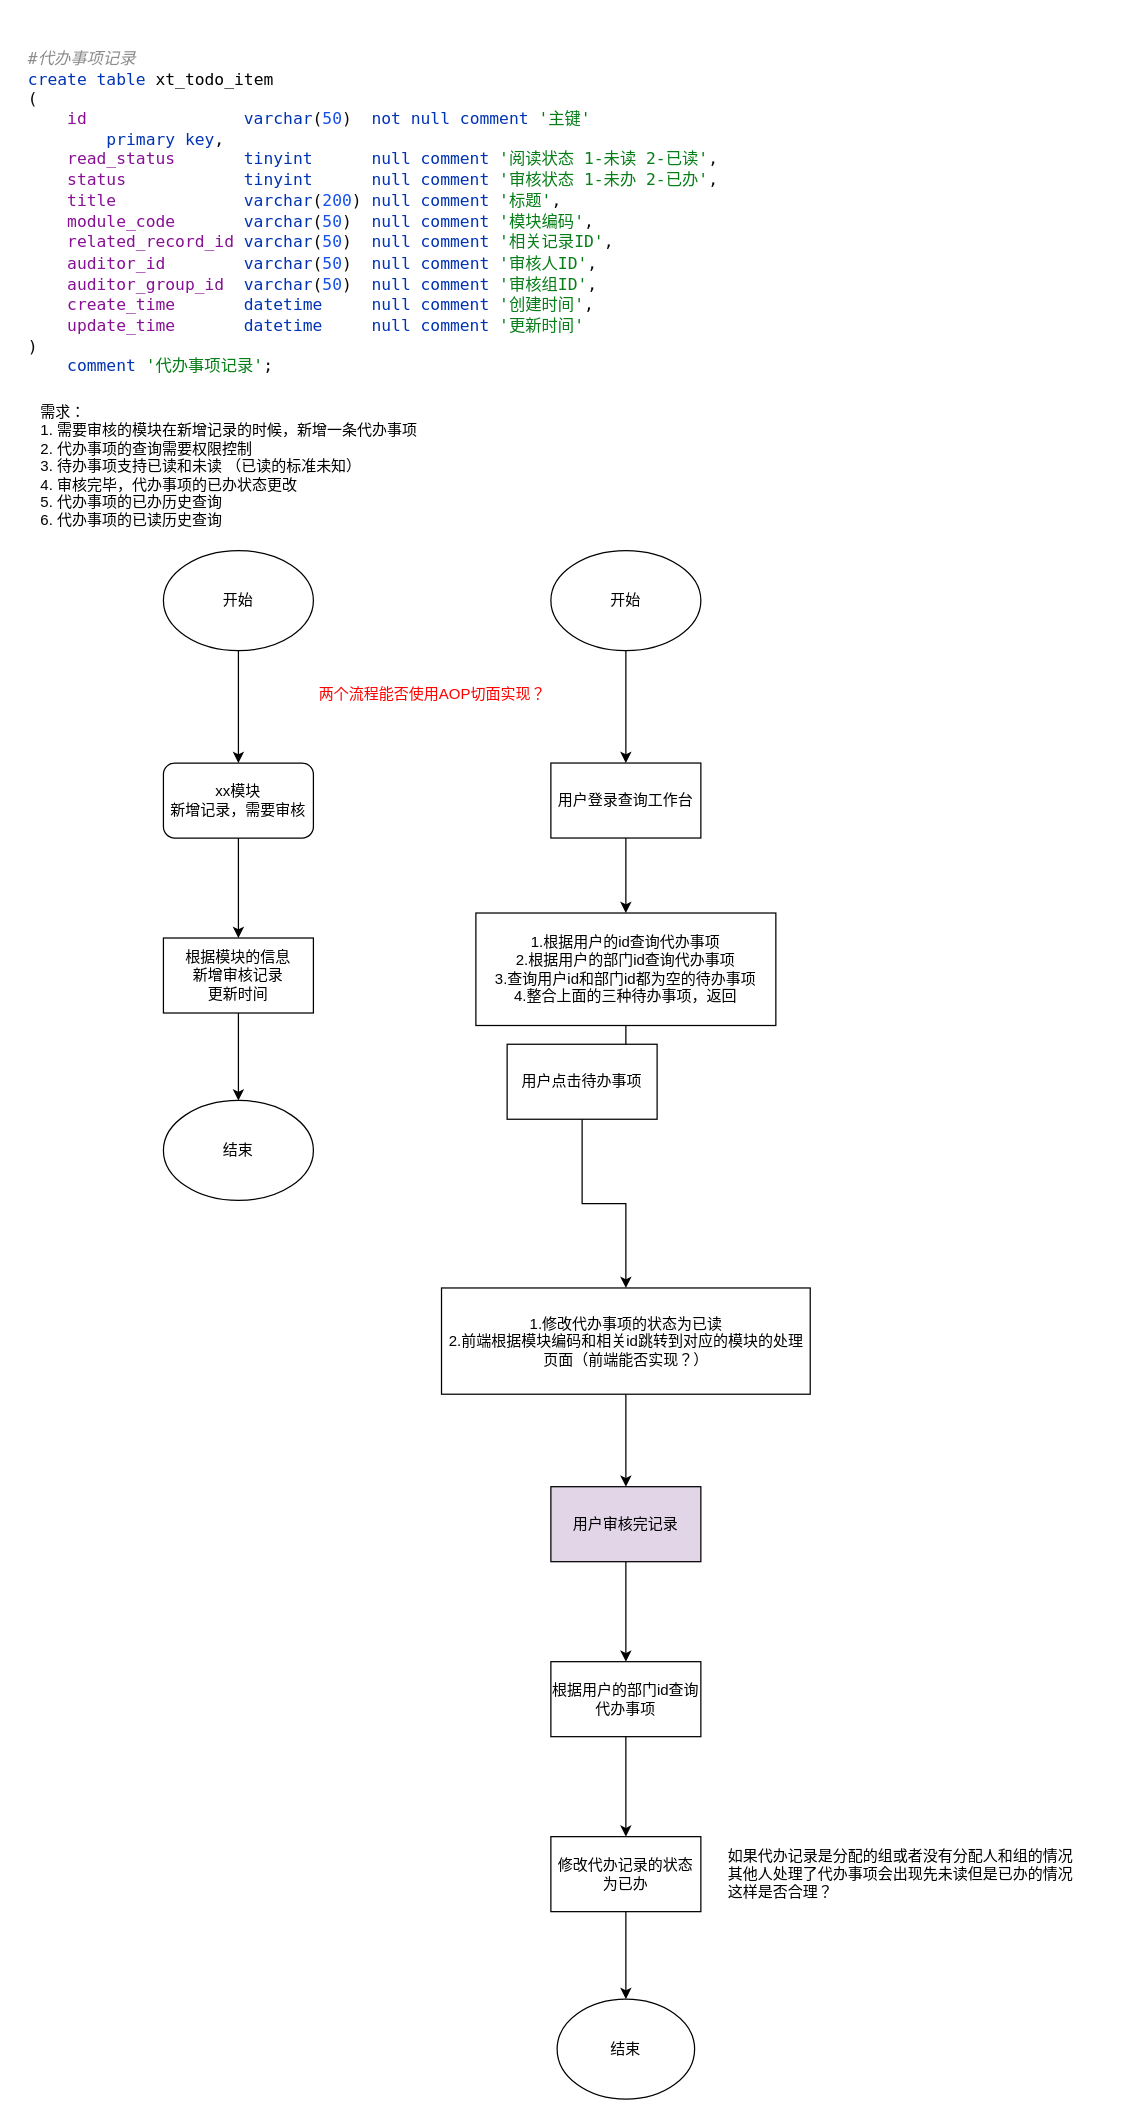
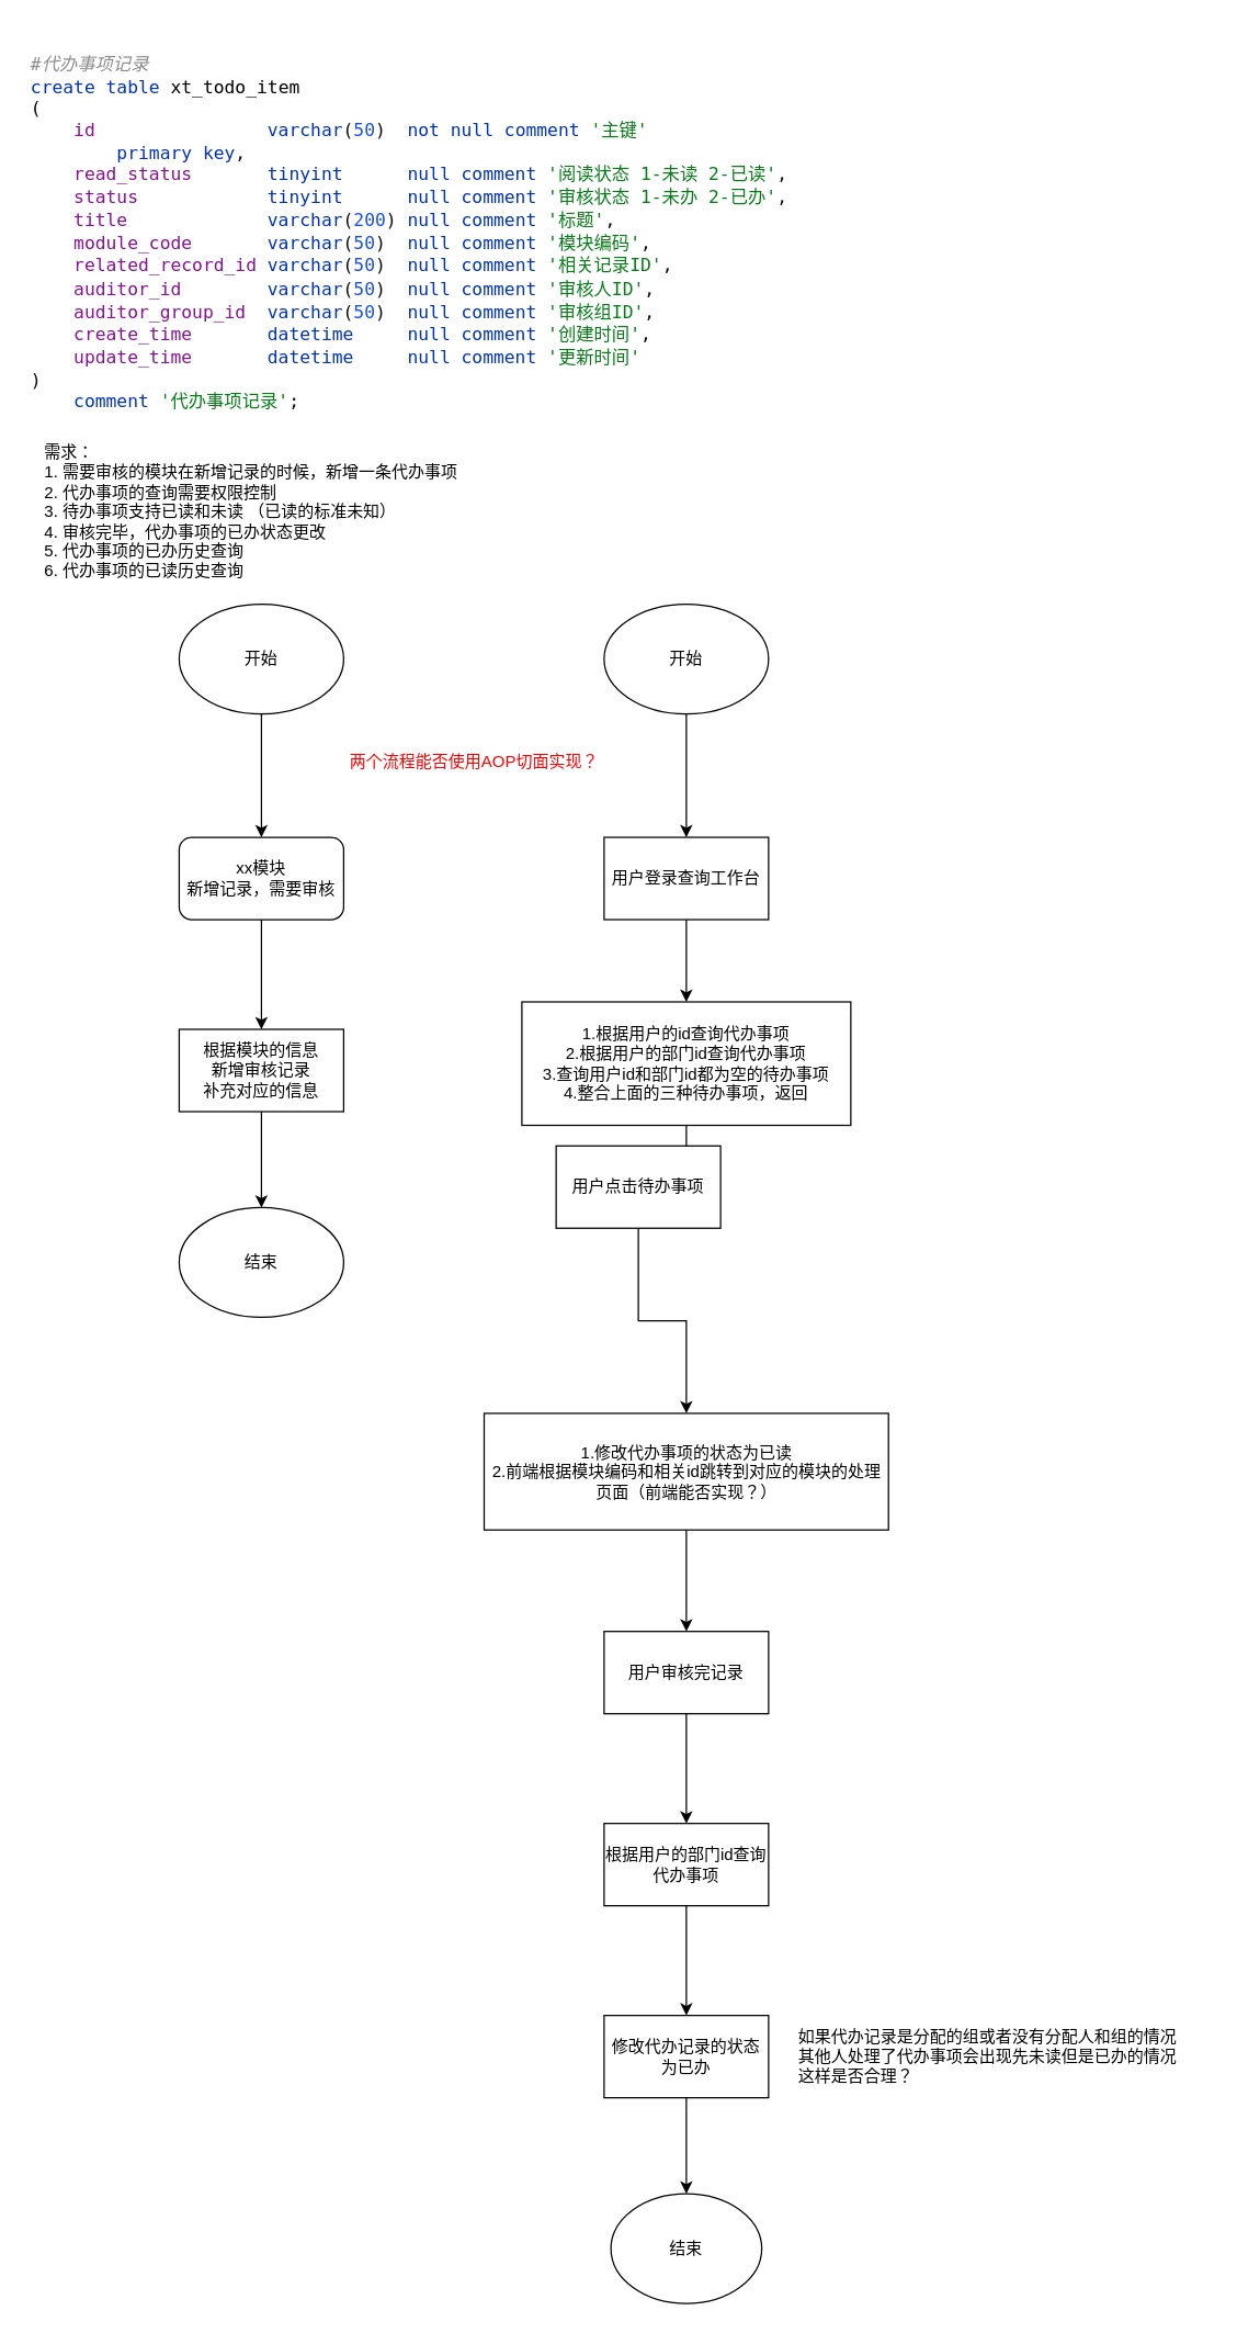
- <mxCell id="8" value="根据模块的信息&lt;br&gt;新增审核记录&lt;br&gt;更新时间" style="whiteSpace=wrap;html=1;" vertex="1" parent="1"><mxGeometry x="130" y="750" width="120" height="60" as="geometry" /></mxCell>
+ <mxCell id="8" value="根据模块的信息&lt;br&gt;新增审核记录&lt;br&gt;补充对应的信息" style="whiteSpace=wrap;html=1;" vertex="1" parent="1"><mxGeometry x="130" y="750" width="120" height="60" as="geometry" /></mxCell>
- <mxCell id="22" value="用户审核完记录" style="whiteSpace=wrap;html=1;fillColor=#e1d5e7;" vertex="1" parent="1"><mxGeometry x="440" y="1189" width="120" height="60" as="geometry" /></mxCell>
+ <mxCell id="22" value="用户审核完记录" style="whiteSpace=wrap;html=1;" vertex="1" parent="1"><mxGeometry x="440" y="1189" width="120" height="60" as="geometry" /></mxCell>
